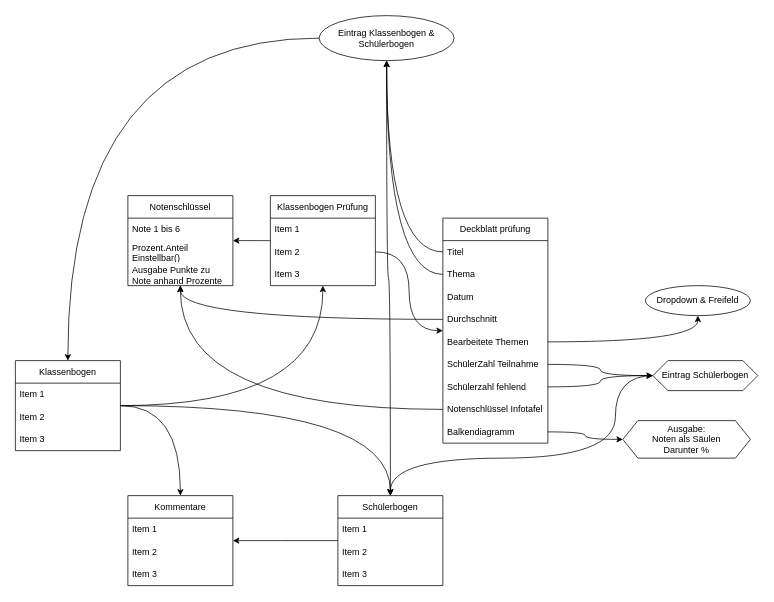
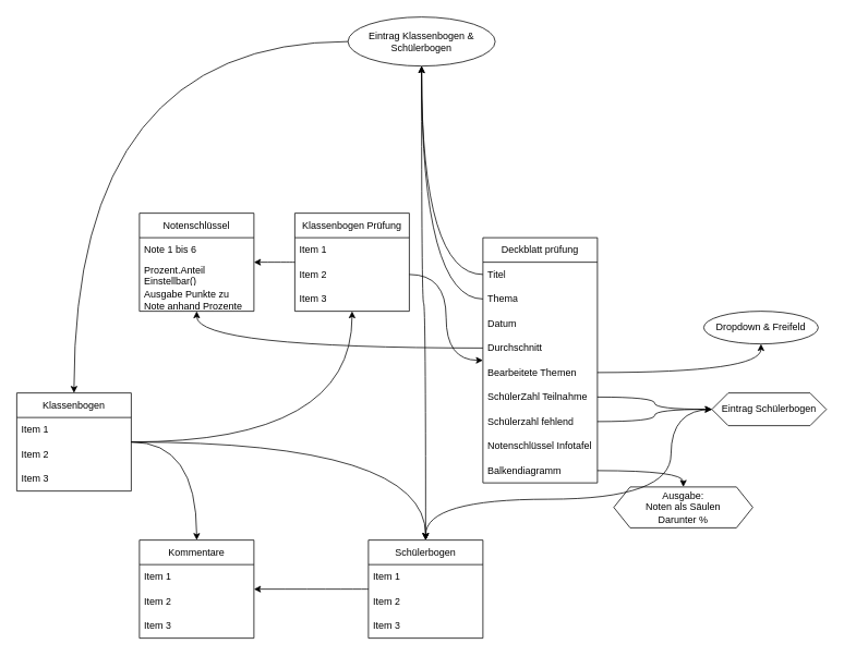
- <mxCell id="38" value="" style="edgeStyle=orthogonalEdgeStyle;curved=1;rounded=0;orthogonalLoop=1;jettySize=auto;html=1;" parent="1" source="10" target="24" edge="1"><mxGeometry x="0.002" relative="1" as="geometry"><mxPoint as="offset" /></mxGeometry></mxCell>
- <mxCell id="39" value="Ausgabe:&lt;br&gt;Noten als Säulen&lt;br&gt;Darunter %" style="shape=hexagon;perimeter=hexagonPerimeter2;whiteSpace=wrap;html=1;fixedSize=1;" parent="1" vertex="1"><mxGeometry x="830" y="560" width="170" height="50" as="geometry" /></mxCell>
+ <mxCell id="39" value="Ausgabe:&lt;br&gt;Noten als Säulen&lt;br&gt;Darunter %" style="shape=hexagon;perimeter=hexagonPerimeter2;whiteSpace=wrap;html=1;fixedSize=1;" parent="1" vertex="1"><mxGeometry x="750" y="595" width="170" height="50" as="geometry" /></mxCell>
